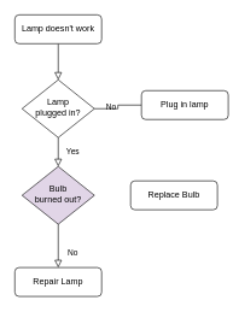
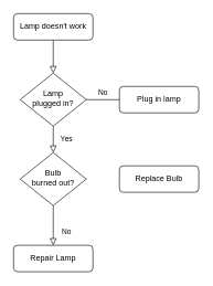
- <mxCell id="7" value="Plug in lamp" style="rounded=1;whiteSpace=wrap;html=1;fontSize=12;glass=0;strokeWidth=1;shadow=0;" parent="1" vertex="1"><mxGeometry x="195" y="125" width="120" height="40" as="geometry" /></mxCell>
+ <mxCell id="7" value="Plug in lamp" style="rounded=1;whiteSpace=wrap;html=1;fontSize=12;glass=0;strokeWidth=1;shadow=0;" parent="1" vertex="1"><mxGeometry x="180" y="130" width="120" height="40" as="geometry" /></mxCell>
- <mxCell id="9" value="Bulb&lt;br&gt;burned out?" style="rhombus;whiteSpace=wrap;html=1;shadow=0;fontFamily=Helvetica;fontSize=12;align=center;strokeWidth=1;spacing=6;spacingTop=-4;fillColor=#e1d5e7;" parent="1" vertex="1"><mxGeometry x="30" y="230" width="100" height="80" as="geometry" /></mxCell>
+ <mxCell id="9" value="Bulb&lt;br&gt;burned out?" style="rhombus;whiteSpace=wrap;html=1;shadow=0;fontFamily=Helvetica;fontSize=12;align=center;strokeWidth=1;spacing=6;spacingTop=-4;" parent="1" vertex="1"><mxGeometry x="30" y="230" width="100" height="80" as="geometry" /></mxCell>
